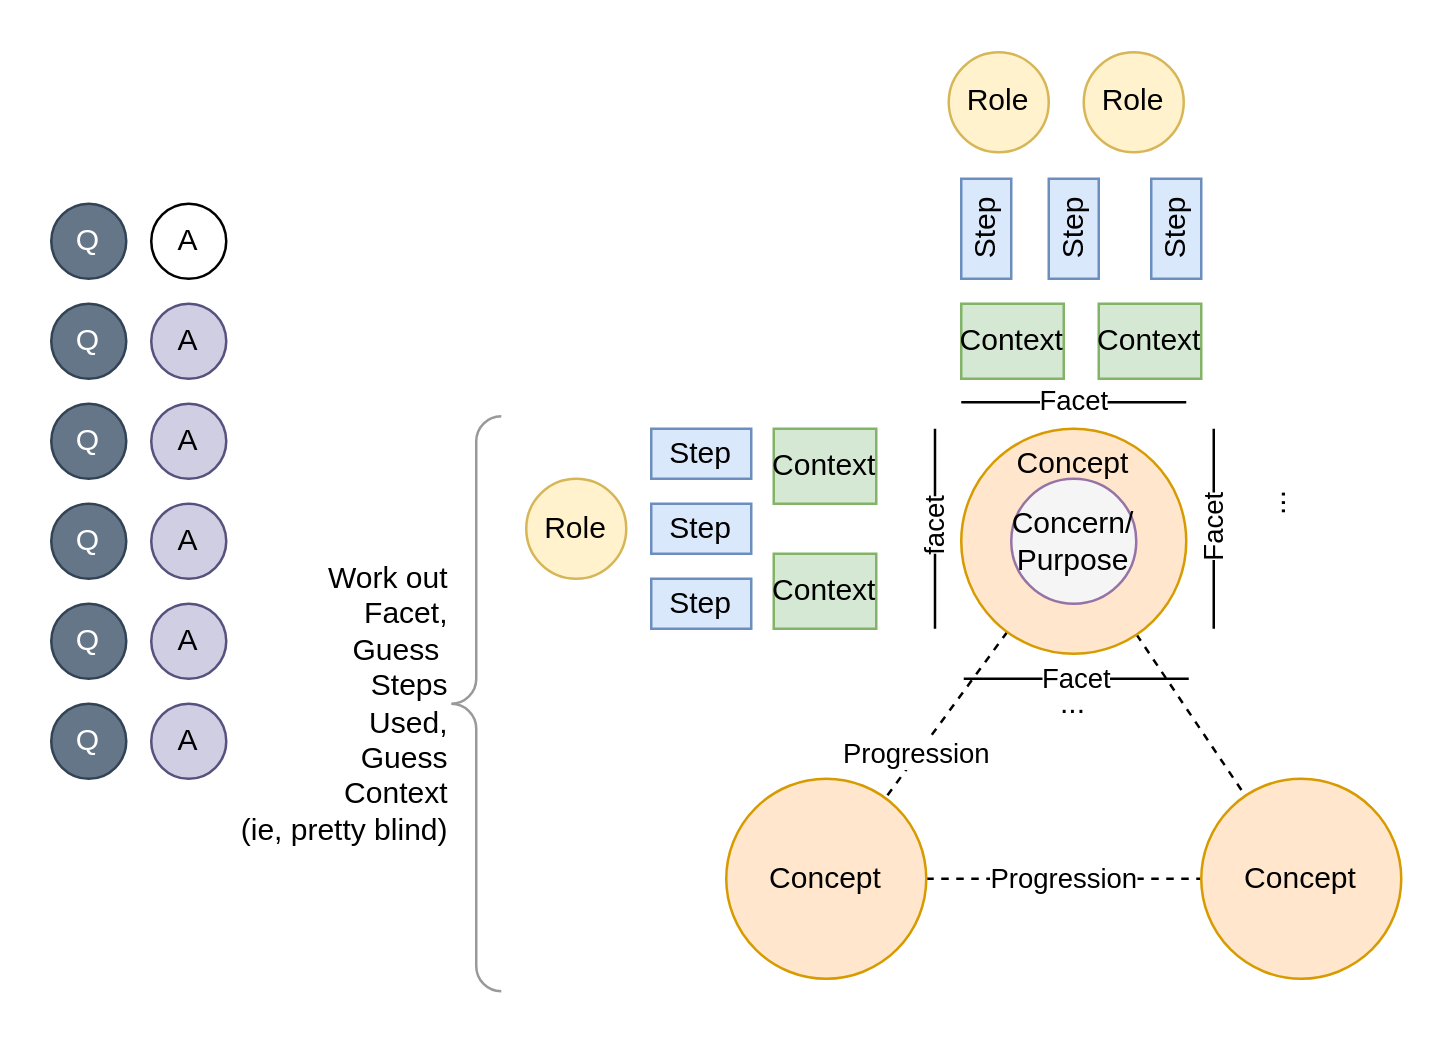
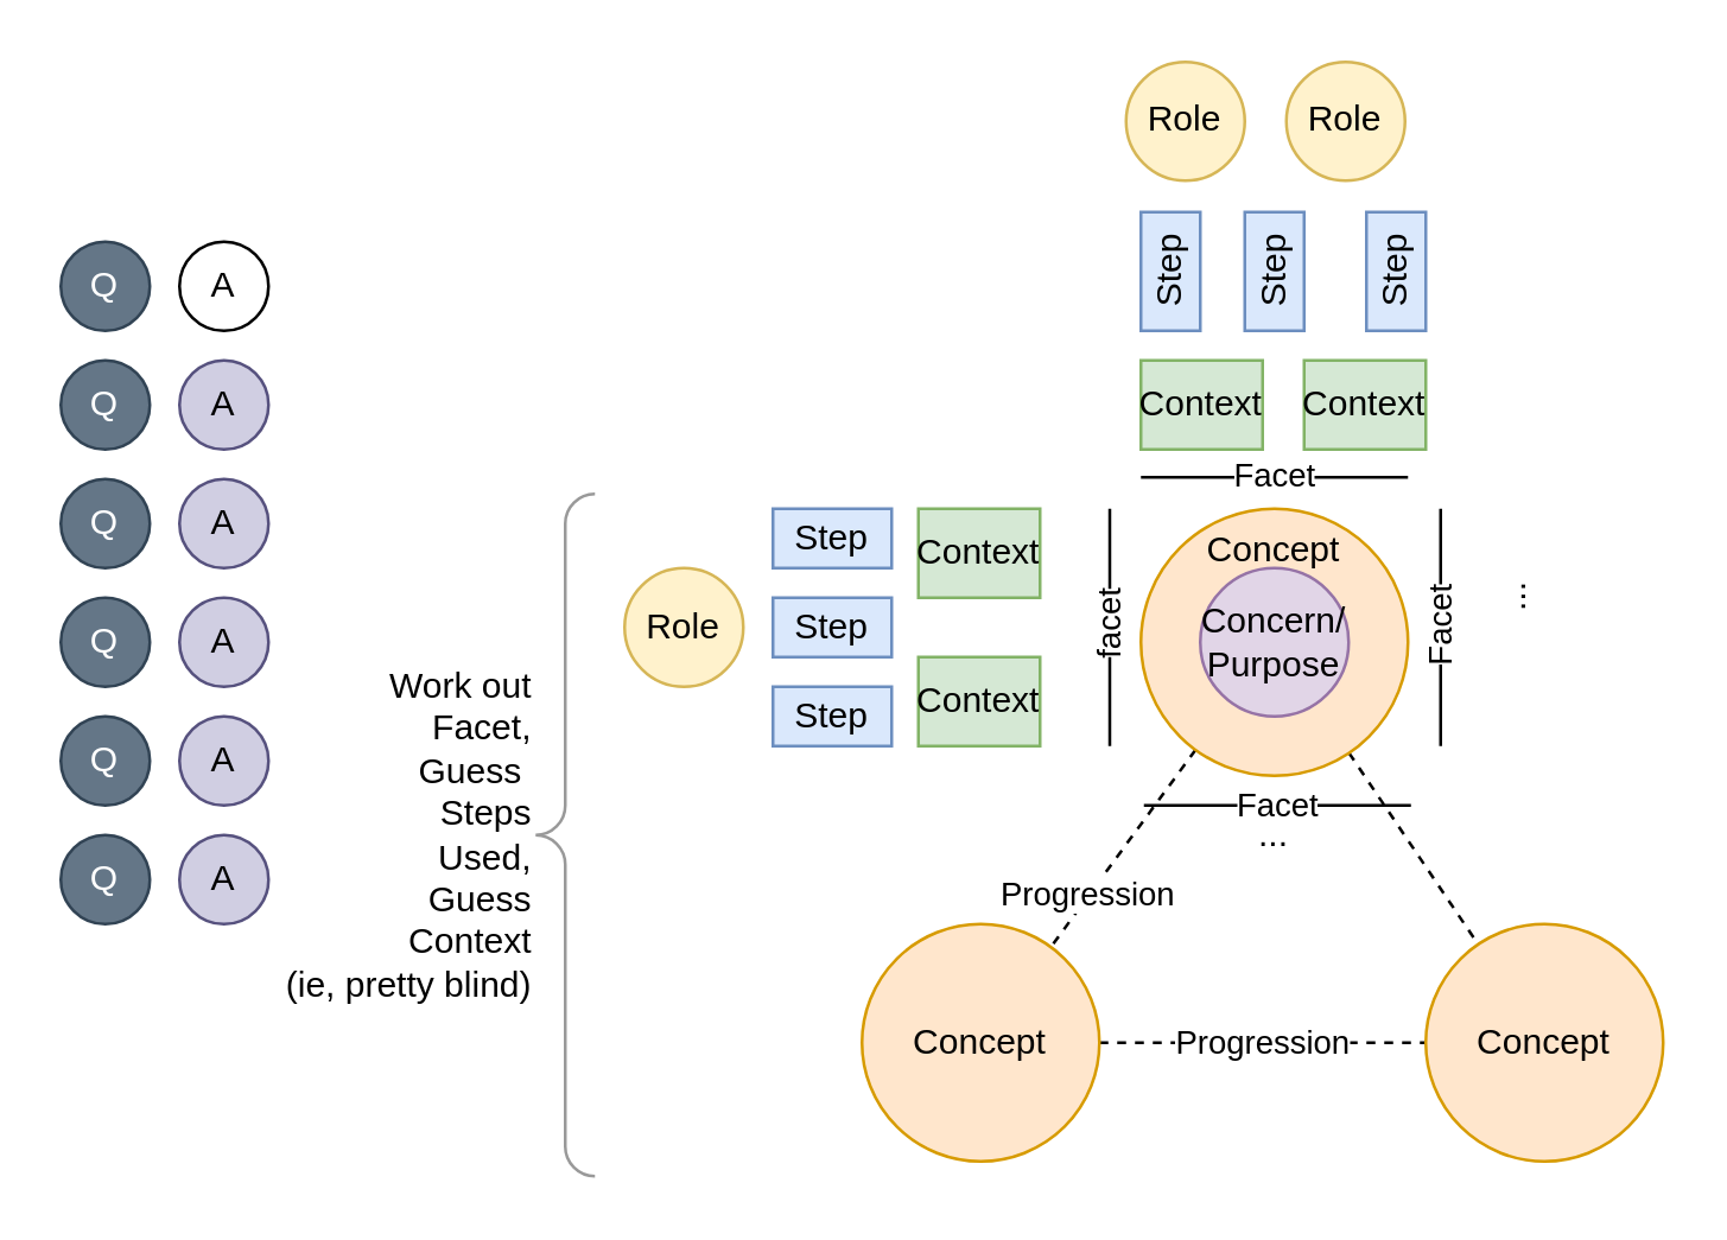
- <mxCell id="24" value="Concern/&lt;br&gt;Purpose" style="ellipse;whiteSpace=wrap;html=1;aspect=fixed;fillColor=#f5f5f5;strokeColor=#9673a6;" parent="23" vertex="1"><mxGeometry x="20" y="20" width="50" height="50" as="geometry" /></mxCell>
+ <mxCell id="24" value="Concern/&lt;br&gt;Purpose" style="ellipse;whiteSpace=wrap;html=1;aspect=fixed;fillColor=#e1d5e7;strokeColor=#9673a6;" parent="23" vertex="1"><mxGeometry x="20" y="20" width="50" height="50" as="geometry" /></mxCell>
